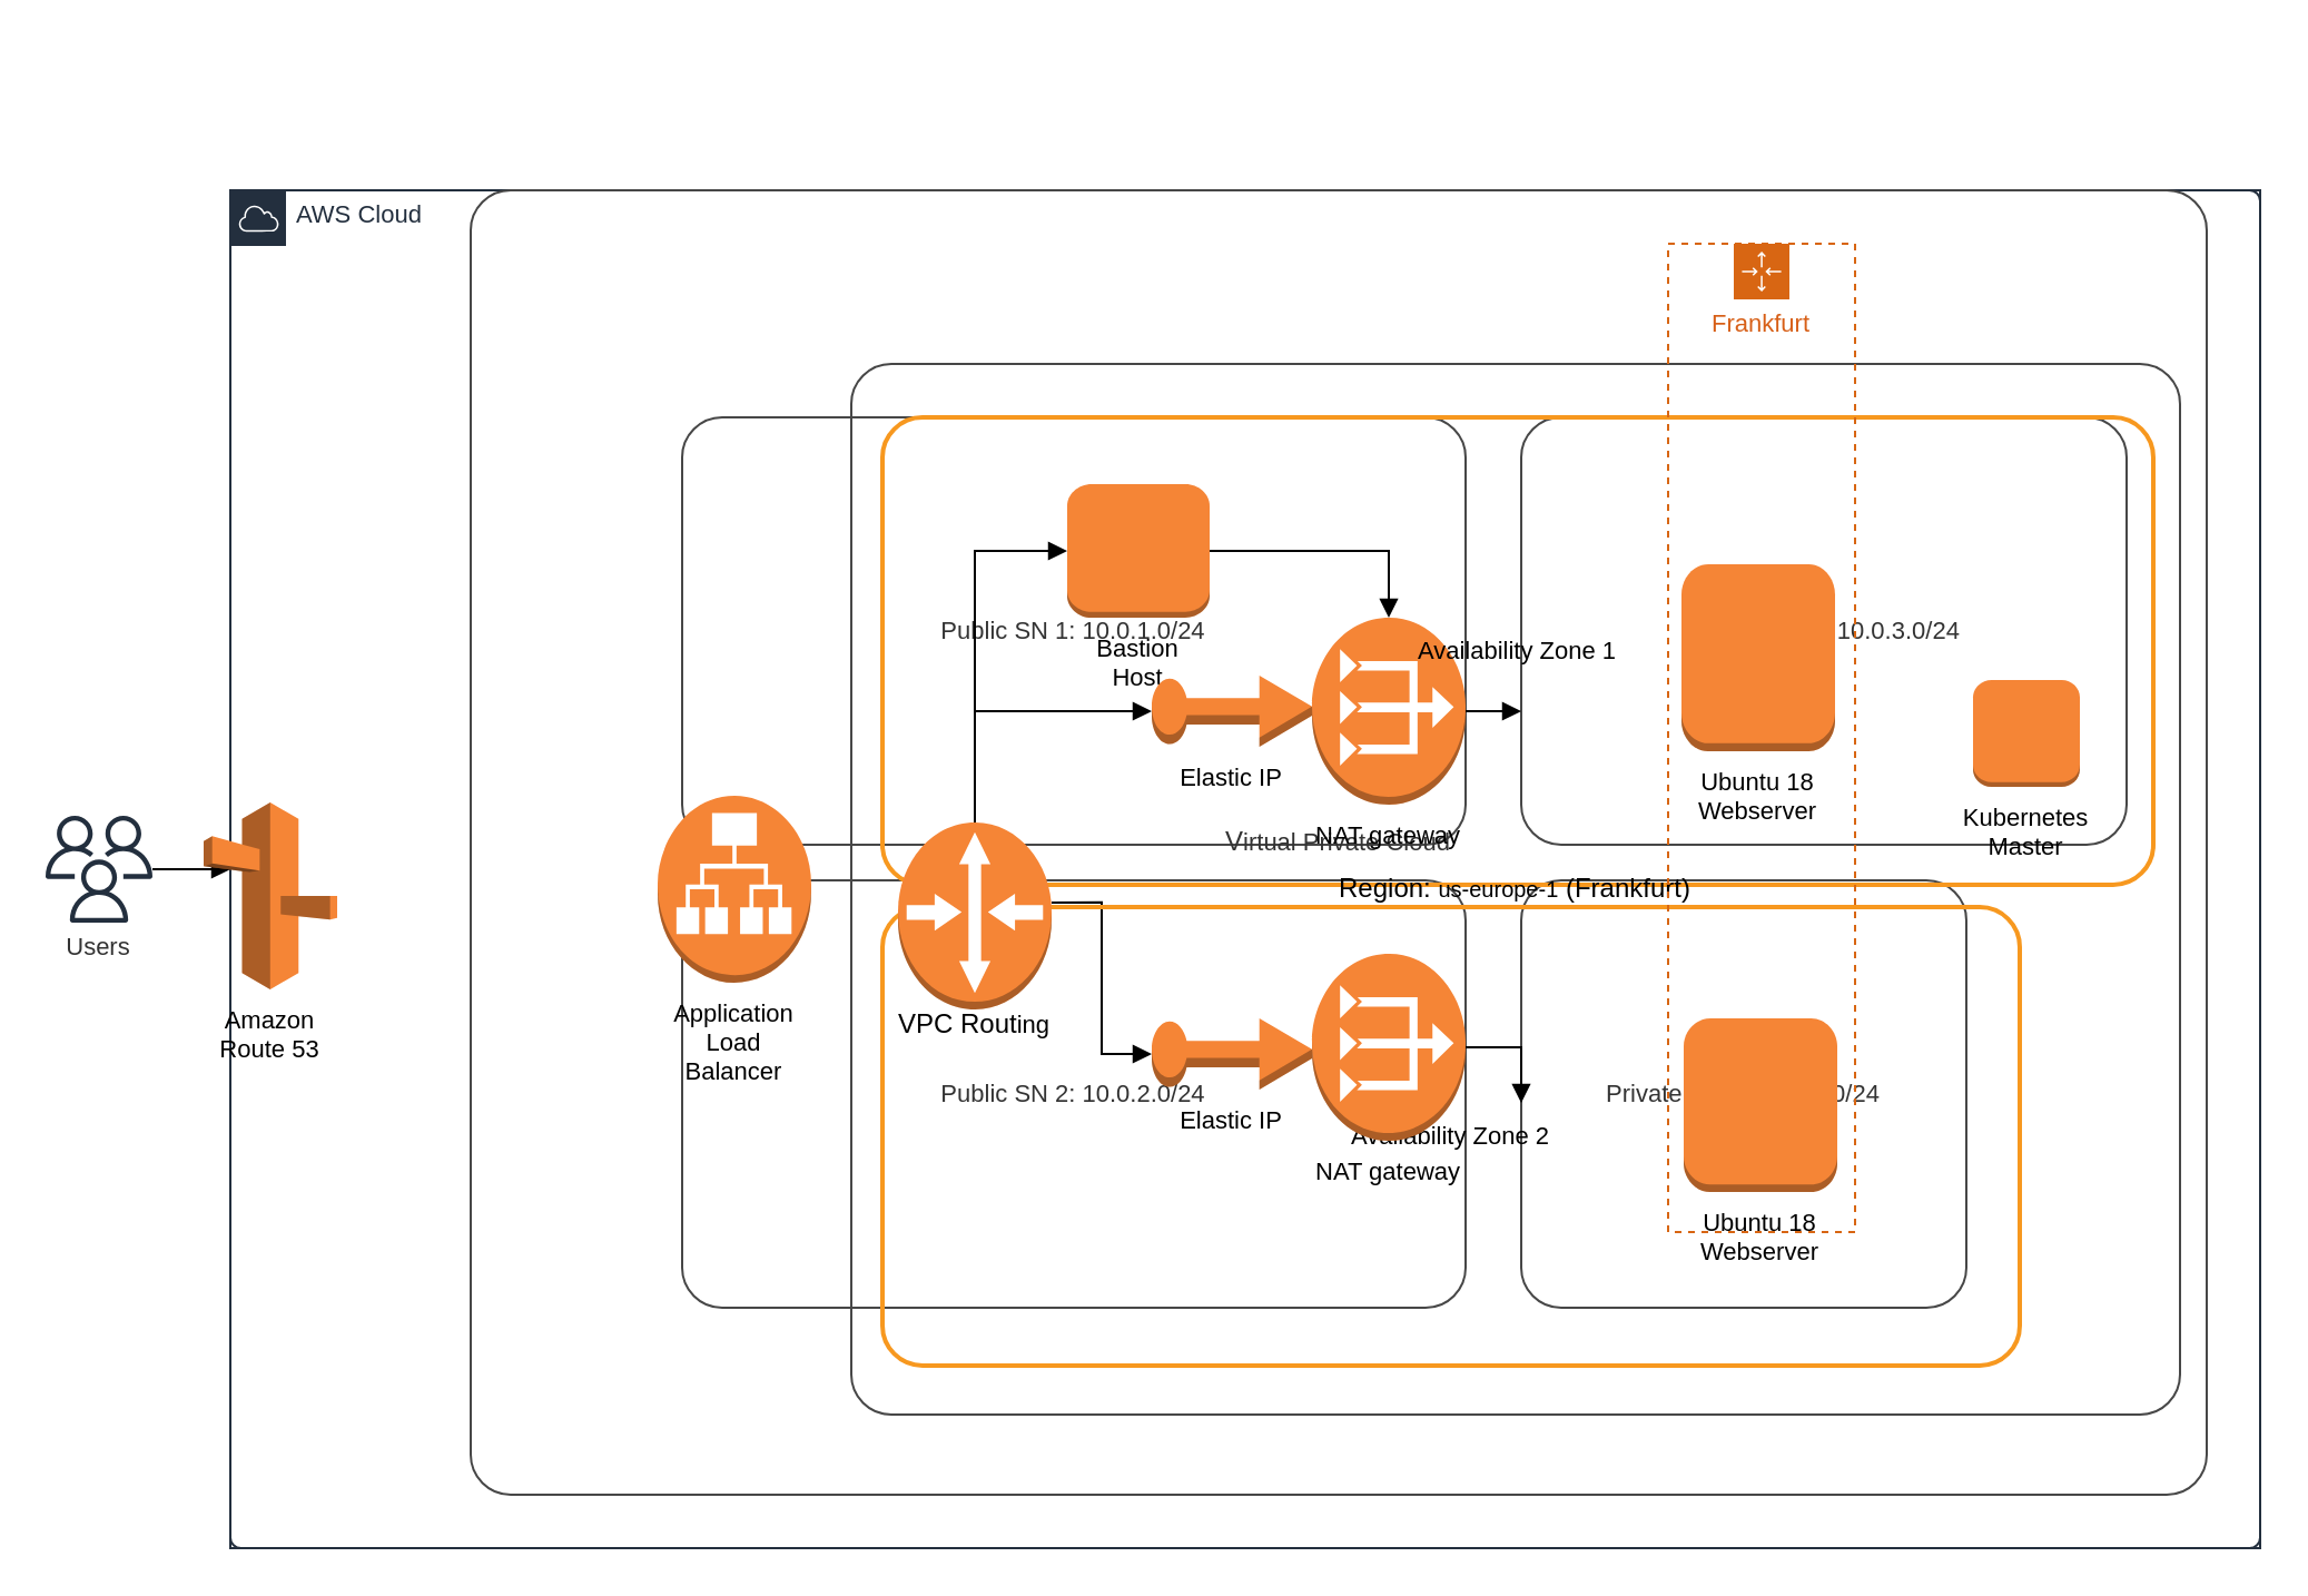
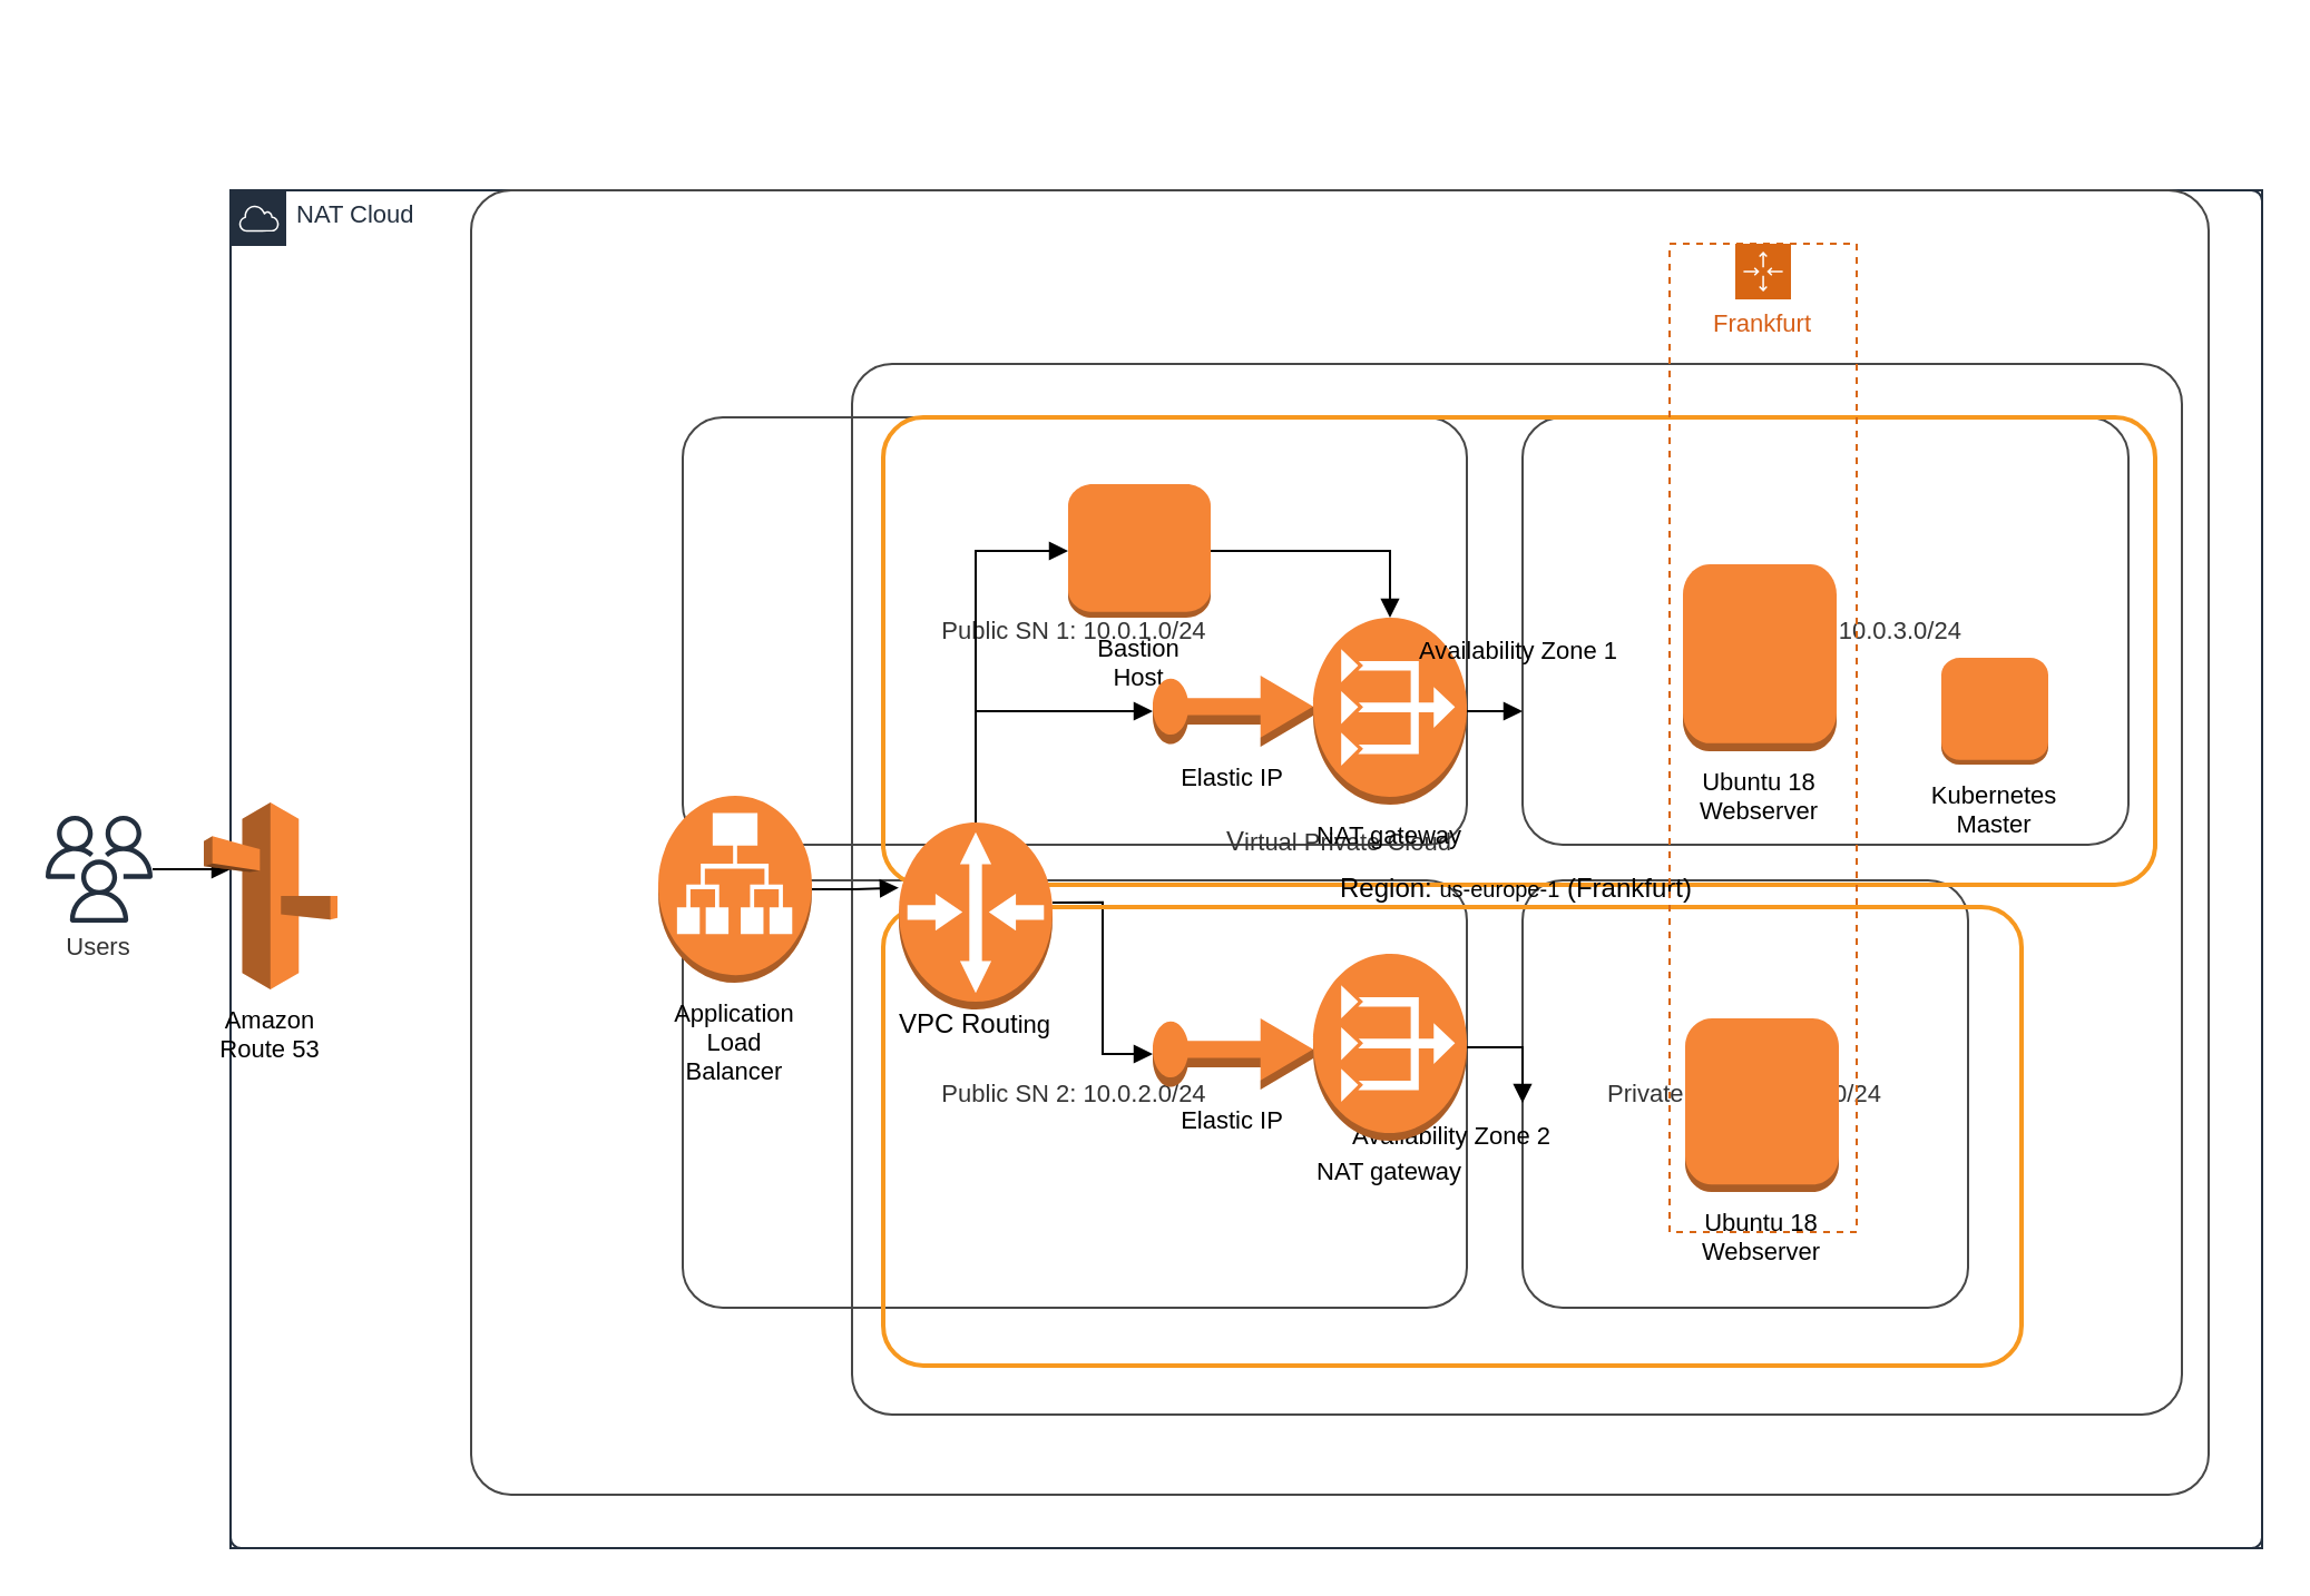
- <mxCell id="4" value="AWS Cloud" style="html=1;whiteSpace=wrap;shape=mxgraph.aws4.group;grIcon=mxgraph.aws4.group_aws_cloud;verticalAlign=top;align=left;spacingLeft=30;fillOpacity=100;fillColor=none;fontSize=11;fontColor=#232f3e;spacing=0;strokeColor=#232f3e;strokeOpacity=100;rounded=1;absoluteArcSize=1;arcSize=9.6;part=1;" vertex="1" parent="3"><mxGeometry width="912" height="610" as="geometry" /></mxCell>
+ <mxCell id="4" value="NAT Cloud" style="html=1;whiteSpace=wrap;shape=mxgraph.aws4.group;grIcon=mxgraph.aws4.group_aws_cloud;verticalAlign=top;align=left;spacingLeft=30;fillOpacity=100;fillColor=none;fontSize=11;fontColor=#232f3e;spacing=0;strokeColor=#232f3e;strokeOpacity=100;rounded=1;absoluteArcSize=1;arcSize=9.6;part=1;" vertex="1" parent="3"><mxGeometry width="912" height="610" as="geometry" /></mxCell>
- <mxCell id="33" value="Kubernetes Master" style="html=1;whiteSpace=wrap;shape=mxgraph.aws3.instance;labelPosition=center;verticalLabelPosition=bottom;align=center;verticalAlign=top;fontSize=11;fontColor=#000000;spacing=3;strokeOpacity=100;fillColor=#f58536;" vertex="1" parent="1"><mxGeometry x="886" y="305" width="48" height="48" as="geometry" /></mxCell>
+ <mxCell id="33" value="Kubernetes Master" style="html=1;whiteSpace=wrap;shape=mxgraph.aws3.instance;labelPosition=center;verticalLabelPosition=bottom;align=center;verticalAlign=top;fontSize=11;fontColor=#000000;spacing=3;strokeOpacity=100;fillColor=#f58536;" vertex="1" parent="1"><mxGeometry x="871" y="295" width="48" height="48" as="geometry" /></mxCell>
+ <mxCell id="30" value="" style="html=1;jettySize=18;fontSize=11;strokeOpacity=100;rounded=1;arcSize=0;edgeStyle=orthogonalEdgeStyle;startArrow=none;;endArrow=block;endFill=1;;exitX=0.995;exitY=0.5;exitPerimeter=1;entryX=0.006;entryY=0.351;entryPerimeter=1;" edge="1" parent="1" source="9" target="29"><mxGeometry width="100" height="100" relative="1" as="geometry"><Array as="points" /></mxGeometry></mxCell>
